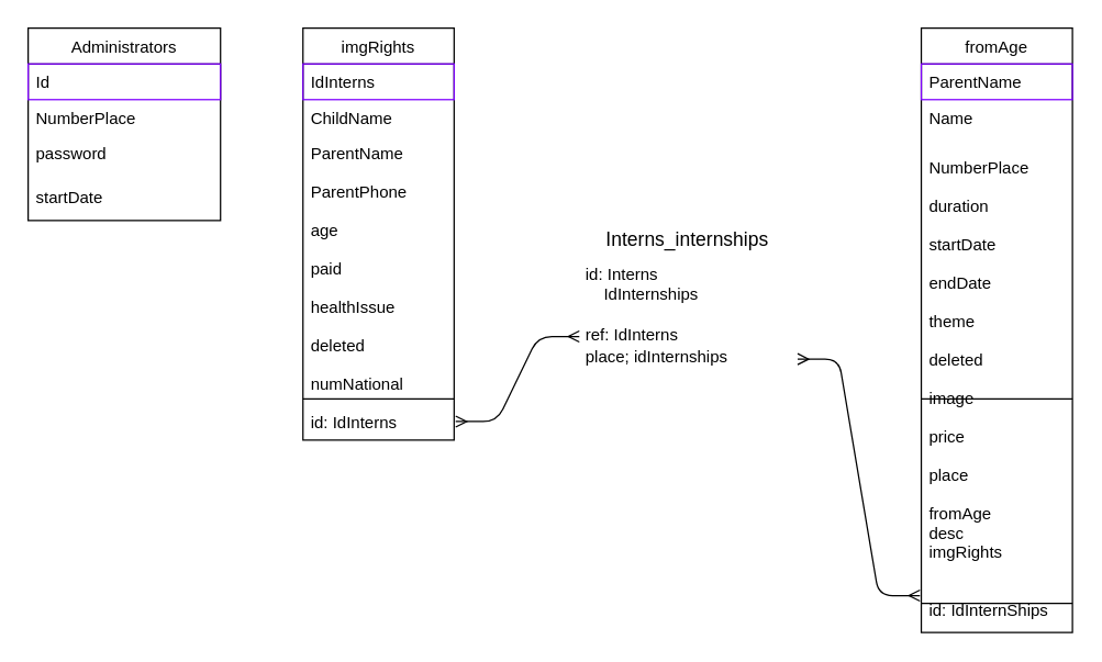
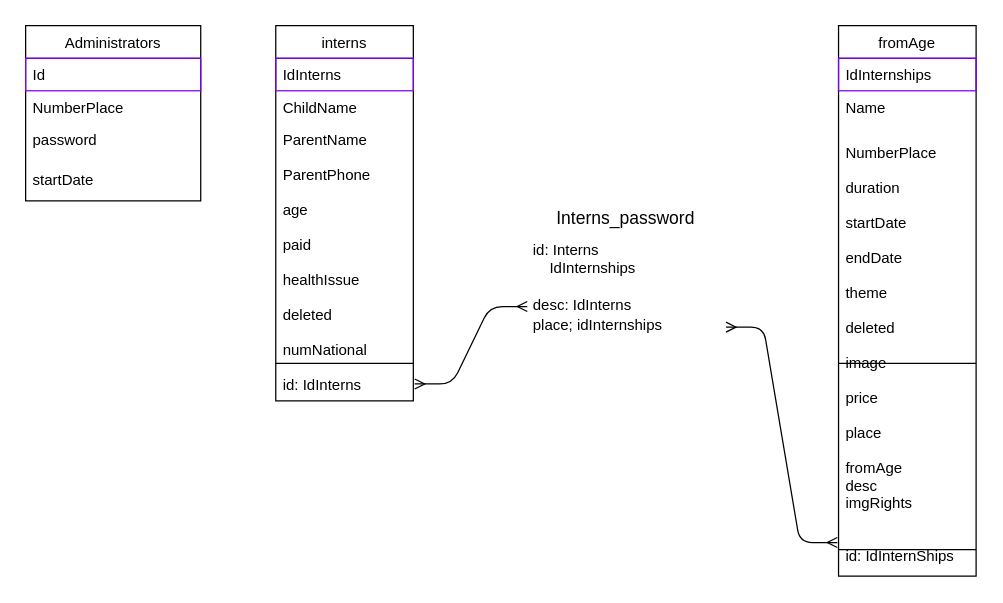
- <mxCell id="7" value="imgRights" style="swimlane;fontStyle=0;childLayout=stackLayout;horizontal=1;startSize=26;fillColor=none;horizontalStack=0;resizeParent=1;resizeParentMax=0;resizeLast=0;collapsible=1;marginBottom=0;" parent="1" vertex="1"><mxGeometry x="220" y="20" width="110" height="300" as="geometry" /></mxCell>
+ <mxCell id="7" value="interns" style="swimlane;fontStyle=0;childLayout=stackLayout;horizontal=1;startSize=26;fillColor=none;horizontalStack=0;resizeParent=1;resizeParentMax=0;resizeLast=0;collapsible=1;marginBottom=0;" parent="1" vertex="1"><mxGeometry x="220" y="20" width="110" height="300" as="geometry" /></mxCell>
- <mxCell id="13" value="ParentName" style="text;strokeColor=#7F00FF;fillColor=none;align=left;verticalAlign=top;spacingLeft=4;spacingRight=4;overflow=hidden;rotatable=0;points=[[0,0.5],[1,0.5]];portConstraint=eastwest;" parent="12" vertex="1"><mxGeometry y="26" width="110" height="26" as="geometry" /></mxCell>
+ <mxCell id="13" value="IdInternships" style="text;strokeColor=#7F00FF;fillColor=none;align=left;verticalAlign=top;spacingLeft=4;spacingRight=4;overflow=hidden;rotatable=0;points=[[0,0.5],[1,0.5]];portConstraint=eastwest;" parent="12" vertex="1"><mxGeometry y="26" width="110" height="26" as="geometry" /></mxCell>
- <mxCell id="19" value="Interns_internships" style="swimlane;fontStyle=0;childLayout=stackLayout;horizontal=1;startSize=26;horizontalStack=0;resizeParent=1;resizeParentMax=0;resizeLast=0;collapsible=1;marginBottom=0;align=center;fontSize=14;strokeColor=#FFFFFF;" parent="1" vertex="1"><mxGeometry x="420" y="160" width="160" height="116" as="geometry" /></mxCell>
+ <mxCell id="19" value="Interns_password" style="swimlane;fontStyle=0;childLayout=stackLayout;horizontal=1;startSize=26;horizontalStack=0;resizeParent=1;resizeParentMax=0;resizeLast=0;collapsible=1;marginBottom=0;align=center;fontSize=14;strokeColor=#FFFFFF;" parent="1" vertex="1"><mxGeometry x="420" y="160" width="160" height="116" as="geometry" /></mxCell>
- <mxCell id="21" value="&#10;ref: IdInterns" style="text;strokeColor=none;fillColor=none;spacingLeft=4;spacingRight=4;overflow=hidden;rotatable=0;points=[[0,0.5],[1,0.5]];portConstraint=eastwest;fontSize=12;" parent="19" vertex="1"><mxGeometry y="56" width="160" height="30" as="geometry" /></mxCell>
+ <mxCell id="21" value="&#10;desc: IdInterns" style="text;strokeColor=none;fillColor=none;spacingLeft=4;spacingRight=4;overflow=hidden;rotatable=0;points=[[0,0.5],[1,0.5]];portConstraint=eastwest;fontSize=12;" parent="19" vertex="1"><mxGeometry y="56" width="160" height="30" as="geometry" /></mxCell>
